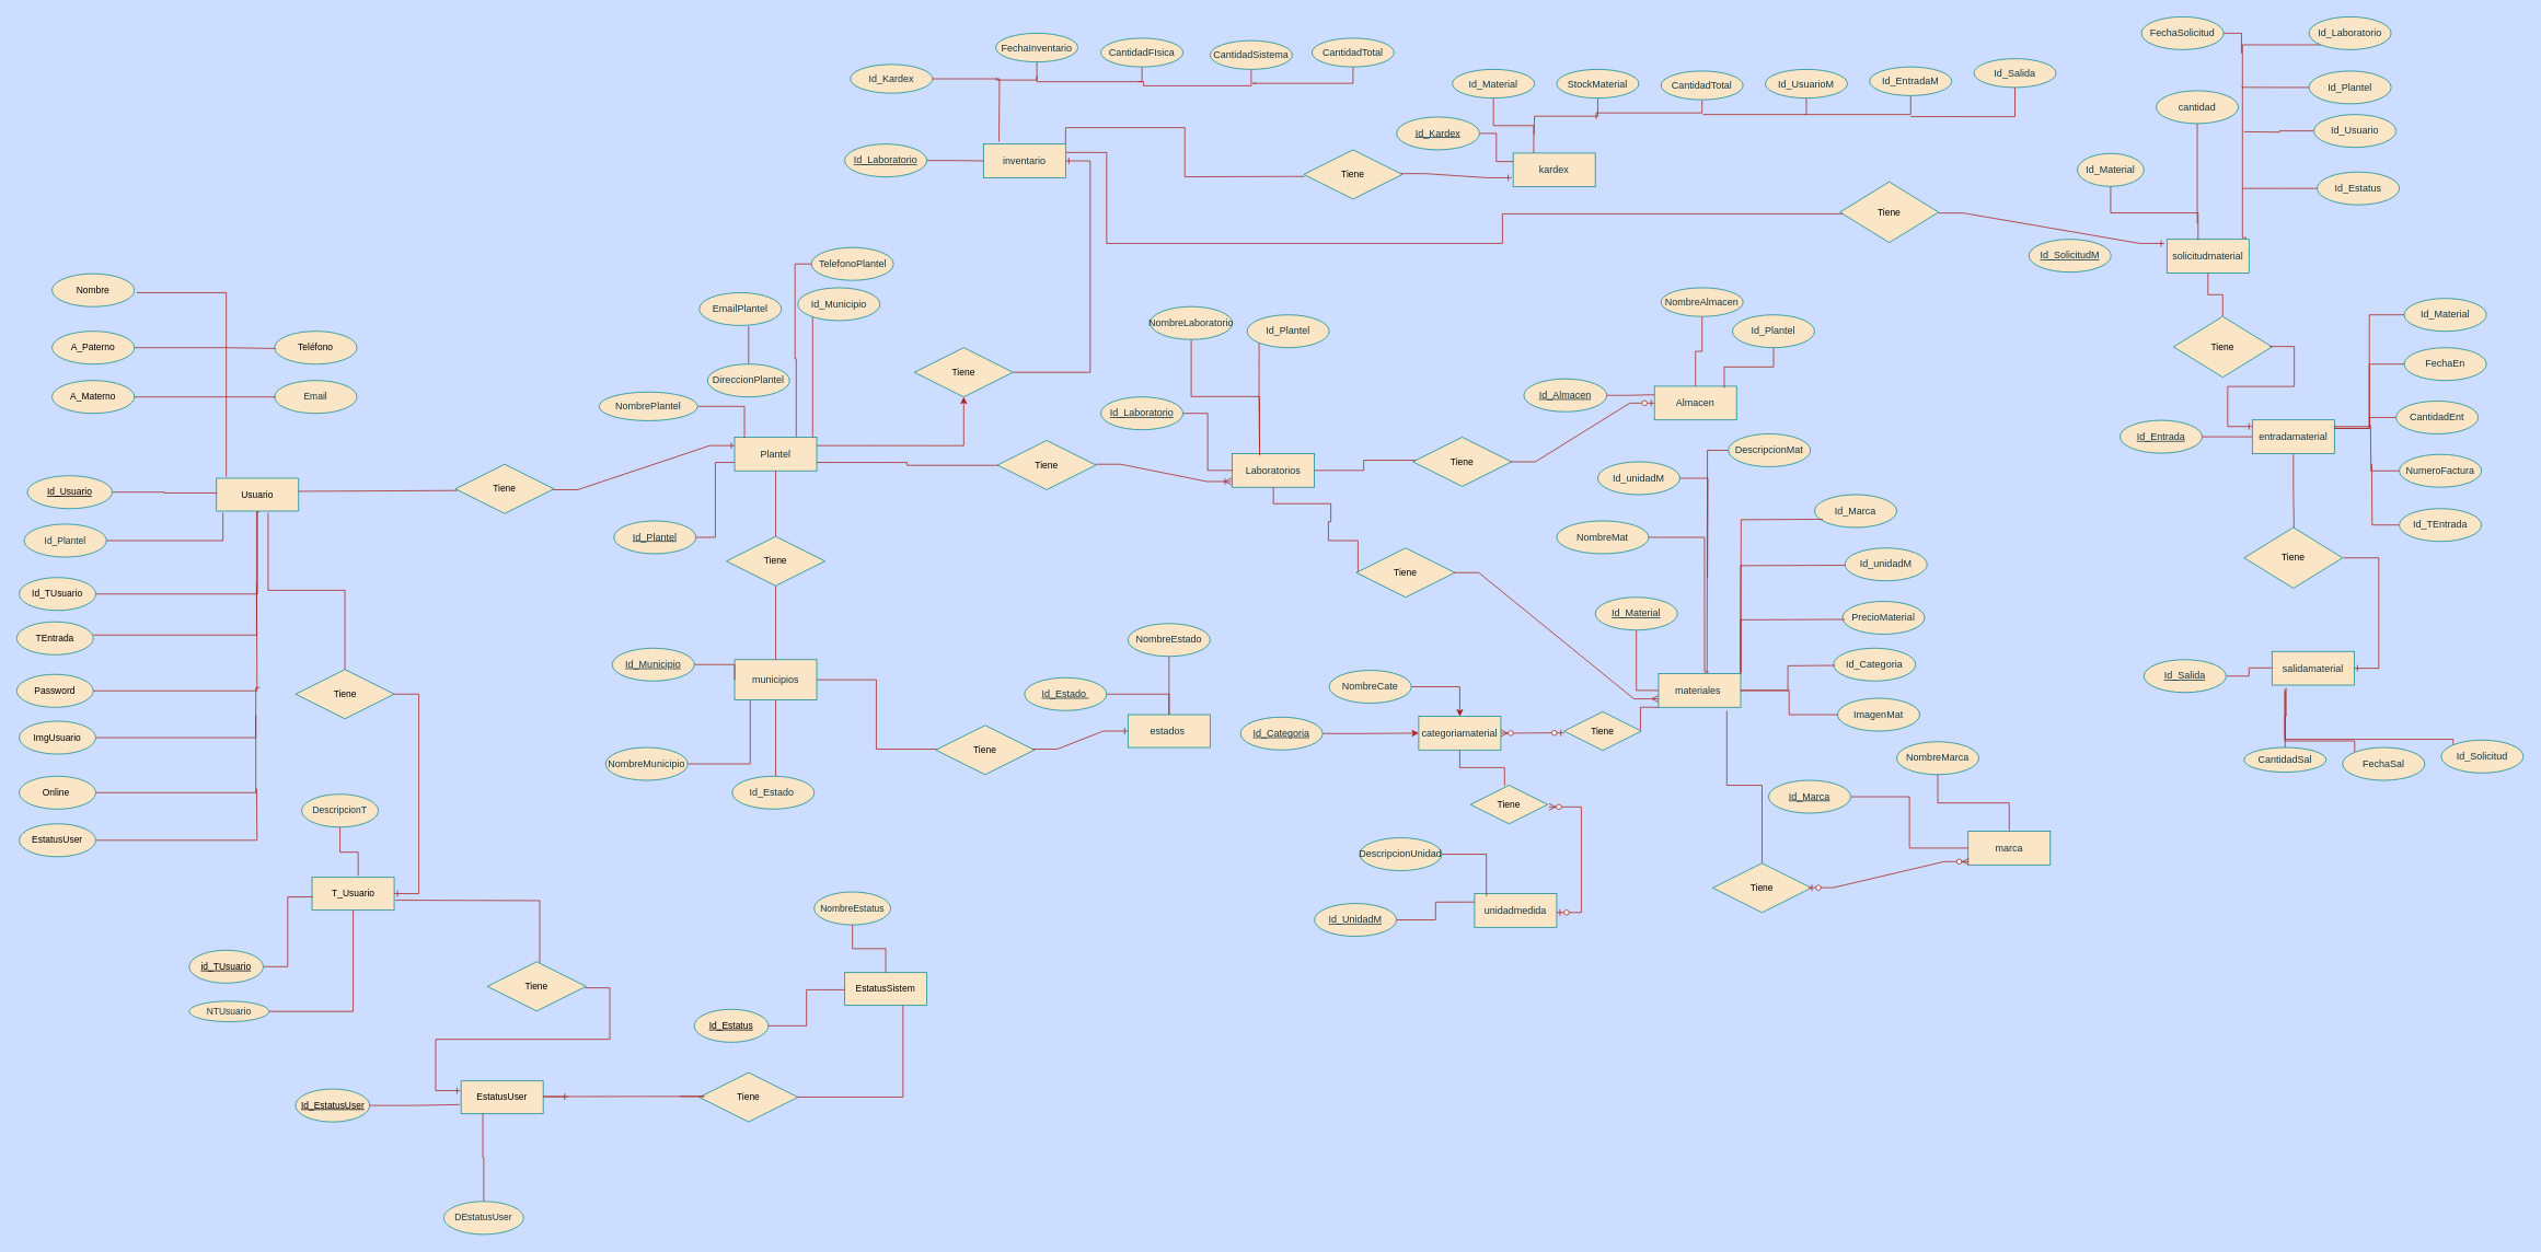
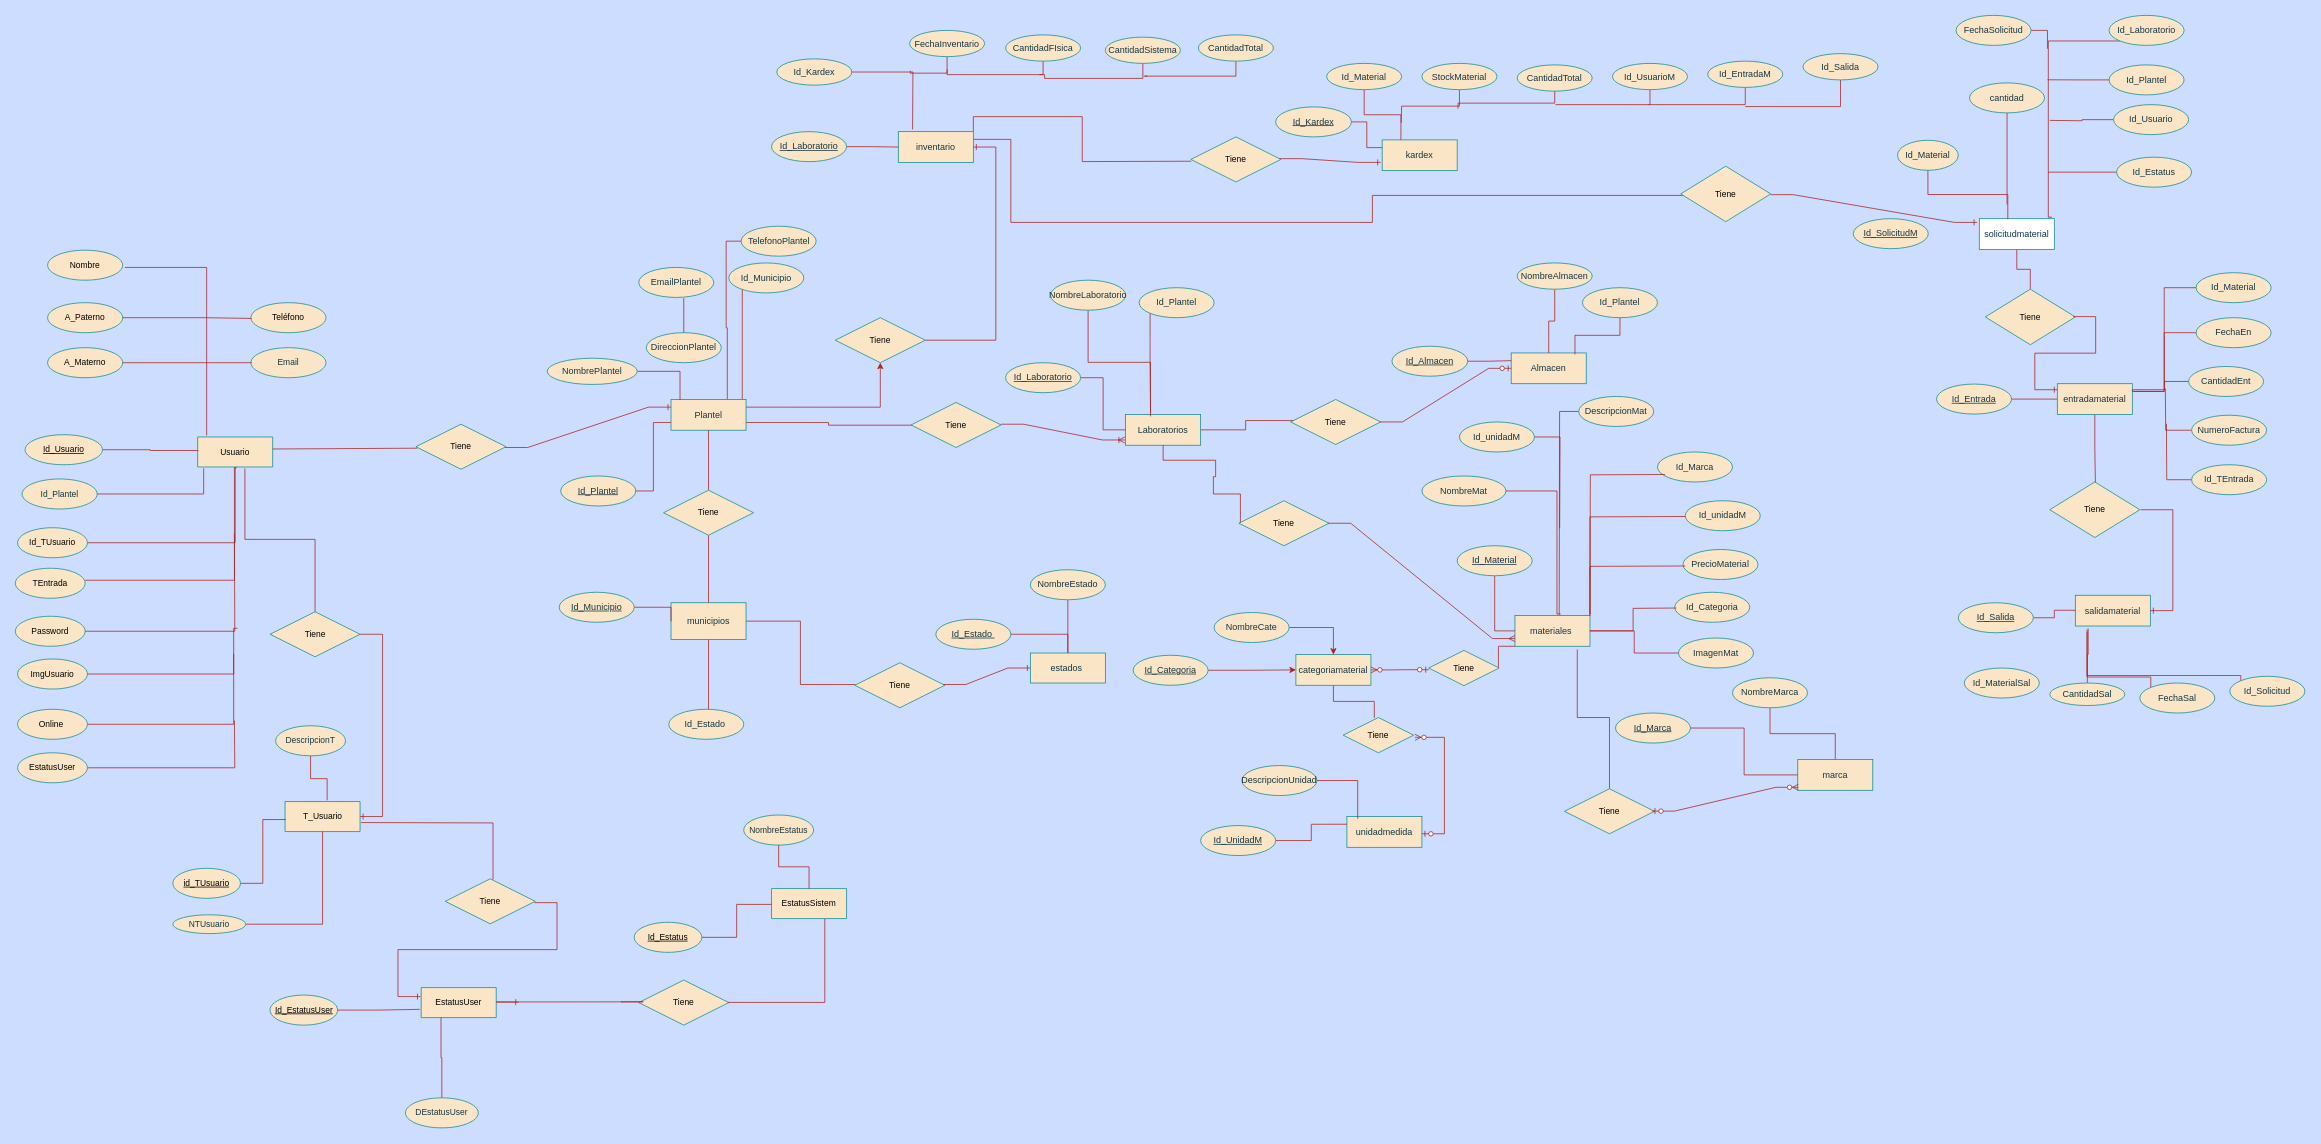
- <mxCell id="207" value="solicitudmaterial" style="whiteSpace=wrap;html=1;align=center;rounded=0;labelBackgroundColor=none;fillColor=#FAE5C7;strokeColor=#0F8B8D;fontColor=#143642;" vertex="1" parent="1"><mxGeometry x="2638" y="291" width="100" height="41" as="geometry" /></mxCell>
+ <mxCell id="207" value="solicitudmaterial" style="whiteSpace=wrap;html=1;align=center;rounded=0;labelBackgroundColor=none;fillColor=#ffffff;strokeColor=#0F8B8D;fontColor=#143642;" vertex="1" parent="1"><mxGeometry x="2638" y="291" width="100" height="41" as="geometry" /></mxCell>
+ <mxCell id="243" value="Id_MaterialSal" style="ellipse;whiteSpace=wrap;html=1;align=center;rounded=0;labelBackgroundColor=none;fillColor=#FAE5C7;strokeColor=#0F8B8D;fontColor=#143642;" vertex="1" parent="1"><mxGeometry x="2618" y="890" width="100" height="40" as="geometry" /></mxCell>
- <mxCell id="83" value="NombreMunicipio" style="ellipse;whiteSpace=wrap;html=1;align=center;rounded=0;labelBackgroundColor=none;fillColor=#FAE5C7;strokeColor=#0F8B8D;fontColor=#143642;" parent="1" vertex="1"><mxGeometry x="737" y="910" width="100" height="40" as="geometry" /></mxCell>
- <mxCell id="82" style="edgeStyle=orthogonalEdgeStyle;rounded=0;orthogonalLoop=1;jettySize=auto;html=1;entryX=0.19;entryY=1;entryDx=0;entryDy=0;endArrow=none;endFill=0;entryPerimeter=0;labelBackgroundColor=none;fontColor=default;strokeColor=#A8201A;" parent="1" source="83" target="74" edge="1"><mxGeometry relative="1" as="geometry" /></mxCell>
